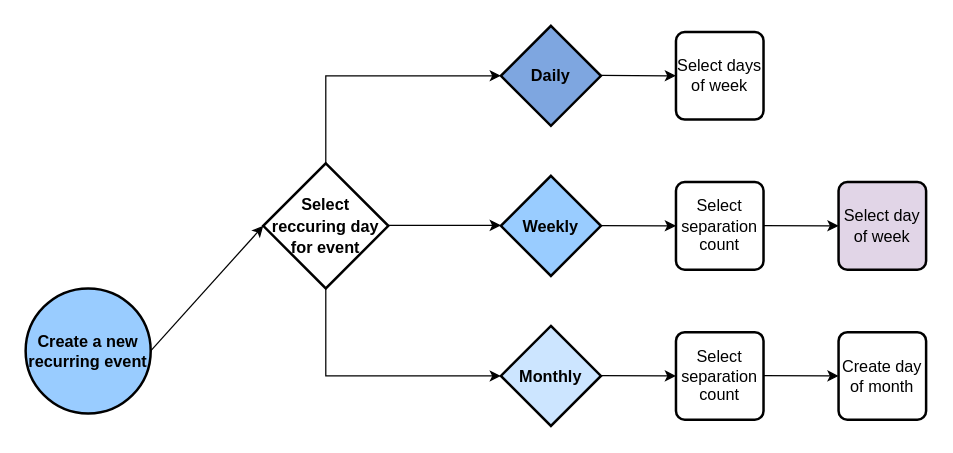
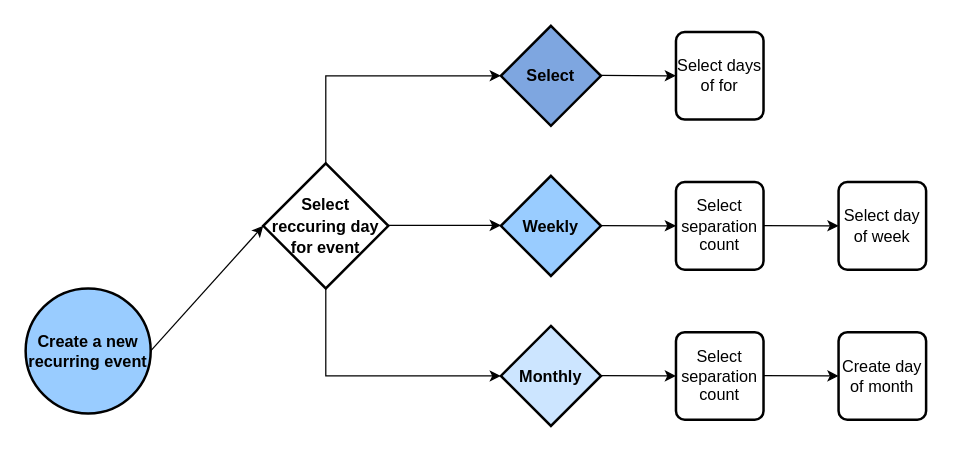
- <mxCell id="8" value="&lt;b&gt;Daily&lt;/b&gt;" style="strokeWidth=2;html=1;shape=mxgraph.flowchart.decision;whiteSpace=wrap;fontSize=13;fillColor=#7EA6E0;" parent="1" vertex="1"><mxGeometry x="400" y="20" width="80" height="80" as="geometry" /></mxCell>
+ <mxCell id="8" value="&lt;b&gt;Select&lt;/b&gt;" style="strokeWidth=2;html=1;shape=mxgraph.flowchart.decision;whiteSpace=wrap;fontSize=13;fillColor=#7EA6E0;" parent="1" vertex="1"><mxGeometry x="400" y="20" width="80" height="80" as="geometry" /></mxCell>
- <mxCell id="12" value="Select days of week" style="rounded=1;whiteSpace=wrap;html=1;absoluteArcSize=1;arcSize=14;strokeWidth=2;fontSize=13;" parent="1" vertex="1"><mxGeometry x="540" y="25" width="70" height="70" as="geometry" /></mxCell>
+ <mxCell id="12" value="Select days of for" style="rounded=1;whiteSpace=wrap;html=1;absoluteArcSize=1;arcSize=14;strokeWidth=2;fontSize=13;" parent="1" vertex="1"><mxGeometry x="540" y="25" width="70" height="70" as="geometry" /></mxCell>
- <mxCell id="16" value="Select day of week" style="rounded=1;whiteSpace=wrap;html=1;absoluteArcSize=1;arcSize=14;strokeWidth=2;fontSize=13;fillColor=#e1d5e7;" parent="1" vertex="1"><mxGeometry x="670" y="145" width="70" height="70" as="geometry" /></mxCell>
+ <mxCell id="16" value="Select day of week" style="rounded=1;whiteSpace=wrap;html=1;absoluteArcSize=1;arcSize=14;strokeWidth=2;fontSize=13;" parent="1" vertex="1"><mxGeometry x="670" y="145" width="70" height="70" as="geometry" /></mxCell>
